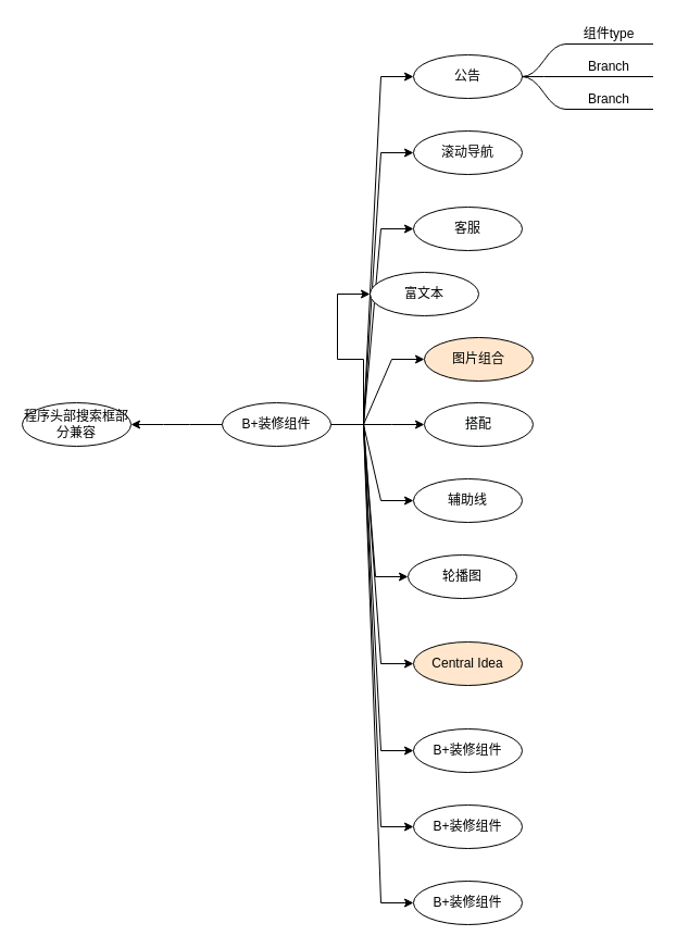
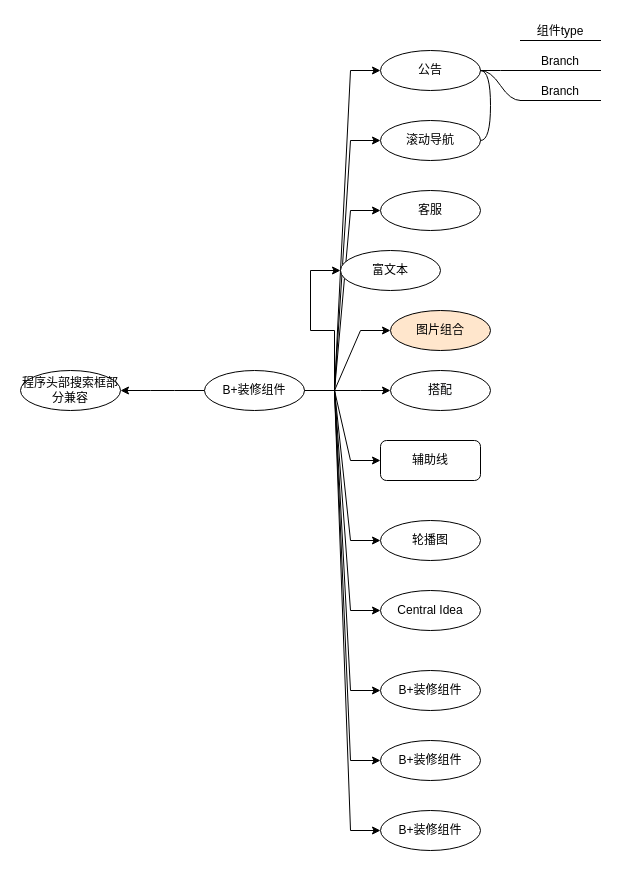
- <mxCell id="30" value="" style="edgeStyle=entityRelationEdgeStyle;startArrow=none;endArrow=none;segment=10;curved=1;rounded=0;exitX=1;exitY=0.5;exitDx=0;exitDy=0;" parent="1" source="22" target="29" edge="1"><mxGeometry relative="1" as="geometry"><mxPoint x="450" y="90" as="sourcePoint" /></mxGeometry></mxCell>
+ <mxCell id="30" value="" style="edgeStyle=entityRelationEdgeStyle;startArrow=none;endArrow=none;segment=10;curved=1;rounded=0;exitX=1;exitY=0.5;exitDx=0;exitDy=0;" parent="1" source="22" target="16" edge="1"><mxGeometry relative="1" as="geometry"><mxPoint x="450" y="90" as="sourcePoint" /></mxGeometry></mxCell>
- <mxCell id="21" value="辅助线" style="ellipse;whiteSpace=wrap;html=1;align=center;newEdgeStyle={&quot;edgeStyle&quot;:&quot;entityRelationEdgeStyle&quot;,&quot;startArrow&quot;:&quot;none&quot;,&quot;endArrow&quot;:&quot;none&quot;,&quot;segment&quot;:10,&quot;curved&quot;:1};treeFolding=1;treeMoving=1;" parent="1" vertex="1"><mxGeometry x="380" y="440" width="100" height="40" as="geometry" /></mxCell>
+ <mxCell id="21" value="辅助线" style="whiteSpace=wrap;html=1;align=center;newEdgeStyle={&quot;edgeStyle&quot;:&quot;entityRelationEdgeStyle&quot;,&quot;startArrow&quot;:&quot;none&quot;,&quot;endArrow&quot;:&quot;none&quot;,&quot;segment&quot;:10,&quot;curved&quot;:1};treeFolding=1;treeMoving=1;rounded=1;" parent="1" vertex="1"><mxGeometry x="380" y="440" width="100" height="40" as="geometry" /></mxCell>
- <mxCell id="23" value="轮播图" style="ellipse;whiteSpace=wrap;html=1;align=center;newEdgeStyle={&quot;edgeStyle&quot;:&quot;entityRelationEdgeStyle&quot;,&quot;startArrow&quot;:&quot;none&quot;,&quot;endArrow&quot;:&quot;none&quot;,&quot;segment&quot;:10,&quot;curved&quot;:1};treeFolding=1;treeMoving=1;" parent="1" vertex="1"><mxGeometry x="375" y="510" width="100" height="40" as="geometry" /></mxCell>
+ <mxCell id="23" value="轮播图" style="ellipse;whiteSpace=wrap;html=1;align=center;newEdgeStyle={&quot;edgeStyle&quot;:&quot;entityRelationEdgeStyle&quot;,&quot;startArrow&quot;:&quot;none&quot;,&quot;endArrow&quot;:&quot;none&quot;,&quot;segment&quot;:10,&quot;curved&quot;:1};treeFolding=1;treeMoving=1;" parent="1" vertex="1"><mxGeometry x="380" y="520" width="100" height="40" as="geometry" /></mxCell>
- <mxCell id="24" value="Central Idea" style="ellipse;whiteSpace=wrap;html=1;align=center;newEdgeStyle={&quot;edgeStyle&quot;:&quot;entityRelationEdgeStyle&quot;,&quot;startArrow&quot;:&quot;none&quot;,&quot;endArrow&quot;:&quot;none&quot;,&quot;segment&quot;:10,&quot;curved&quot;:1};treeFolding=1;treeMoving=1;fillColor=#ffe6cc;" parent="1" vertex="1"><mxGeometry x="380" y="590" width="100" height="40" as="geometry" /></mxCell>
+ <mxCell id="24" value="Central Idea" style="ellipse;whiteSpace=wrap;html=1;align=center;newEdgeStyle={&quot;edgeStyle&quot;:&quot;entityRelationEdgeStyle&quot;,&quot;startArrow&quot;:&quot;none&quot;,&quot;endArrow&quot;:&quot;none&quot;,&quot;segment&quot;:10,&quot;curved&quot;:1};treeFolding=1;treeMoving=1;" parent="1" vertex="1"><mxGeometry x="380" y="590" width="100" height="40" as="geometry" /></mxCell>
